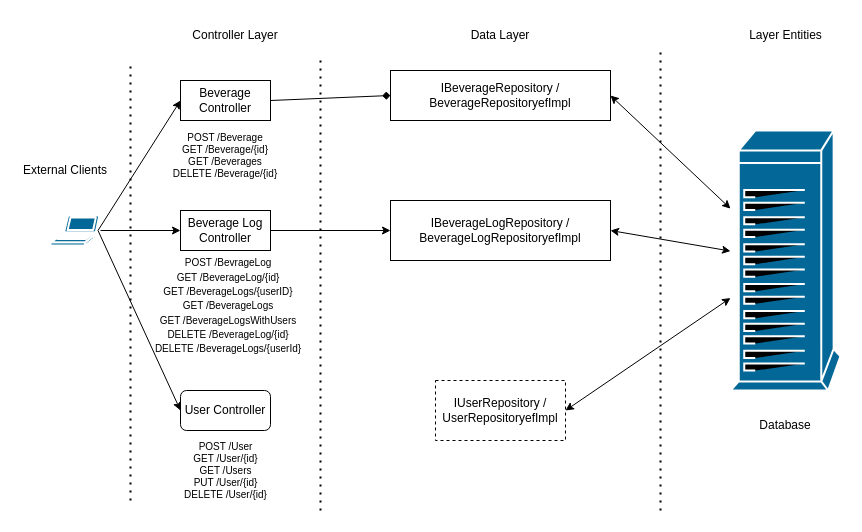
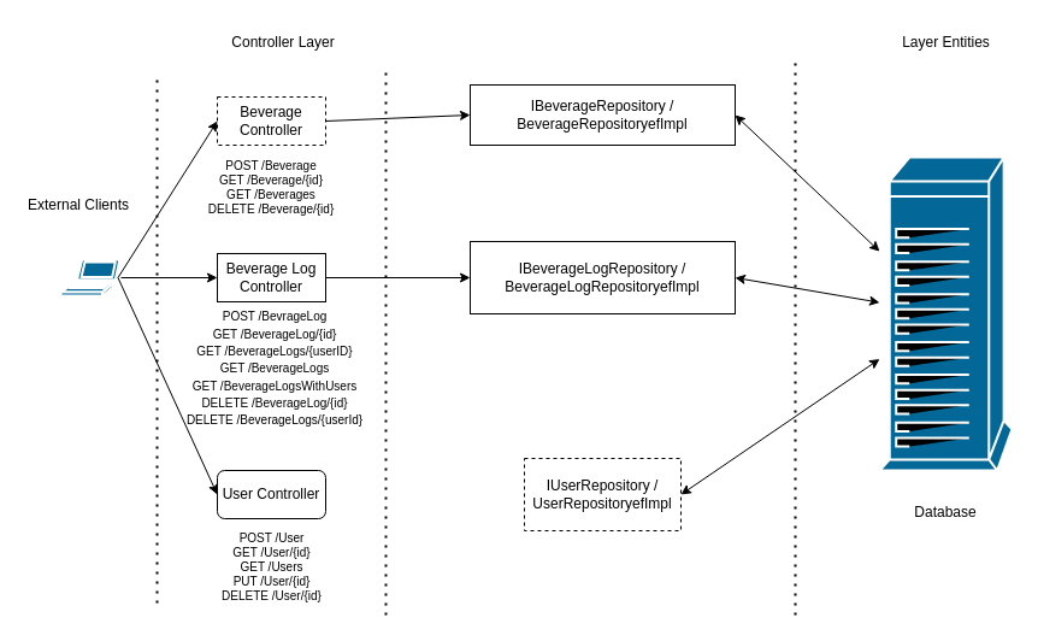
- <mxCell id="27" value="Data Layer" style="text;html=1;align=center;verticalAlign=middle;whiteSpace=wrap;rounded=0;" vertex="1" parent="1"><mxGeometry x="460" y="20" width="80" height="30" as="geometry" /></mxCell>
- <mxCell id="15" value="" style="endArrow=diamond;html=1;rounded=0;entryX=0;entryY=0.5;entryDx=0;entryDy=0;exitX=1;exitY=0.5;exitDx=0;exitDy=0;" edge="1" parent="1" source="4" target="14"><mxGeometry width="50" height="50" relative="1" as="geometry"><mxPoint x="300" y="140" as="sourcePoint" /><mxPoint x="350" y="90" as="targetPoint" /></mxGeometry></mxCell>
+ <mxCell id="15" value="" style="endArrow=classic;html=1;rounded=0;entryX=0;entryY=0.5;entryDx=0;entryDy=0;exitX=1;exitY=0.5;exitDx=0;exitDy=0;" edge="1" parent="1" source="4" target="14"><mxGeometry width="50" height="50" relative="1" as="geometry"><mxPoint x="300" y="140" as="sourcePoint" /><mxPoint x="350" y="90" as="targetPoint" /></mxGeometry></mxCell>
- <mxCell id="4" value="Beverage Controller" style="rounded=0;whiteSpace=wrap;html=1;" vertex="1" parent="1"><mxGeometry x="180" y="80" width="90" height="40" as="geometry" /></mxCell>
+ <mxCell id="4" value="Beverage Controller" style="rounded=0;whiteSpace=wrap;html=1;dashed=1;" vertex="1" parent="1"><mxGeometry x="180" y="80" width="90" height="40" as="geometry" /></mxCell>
